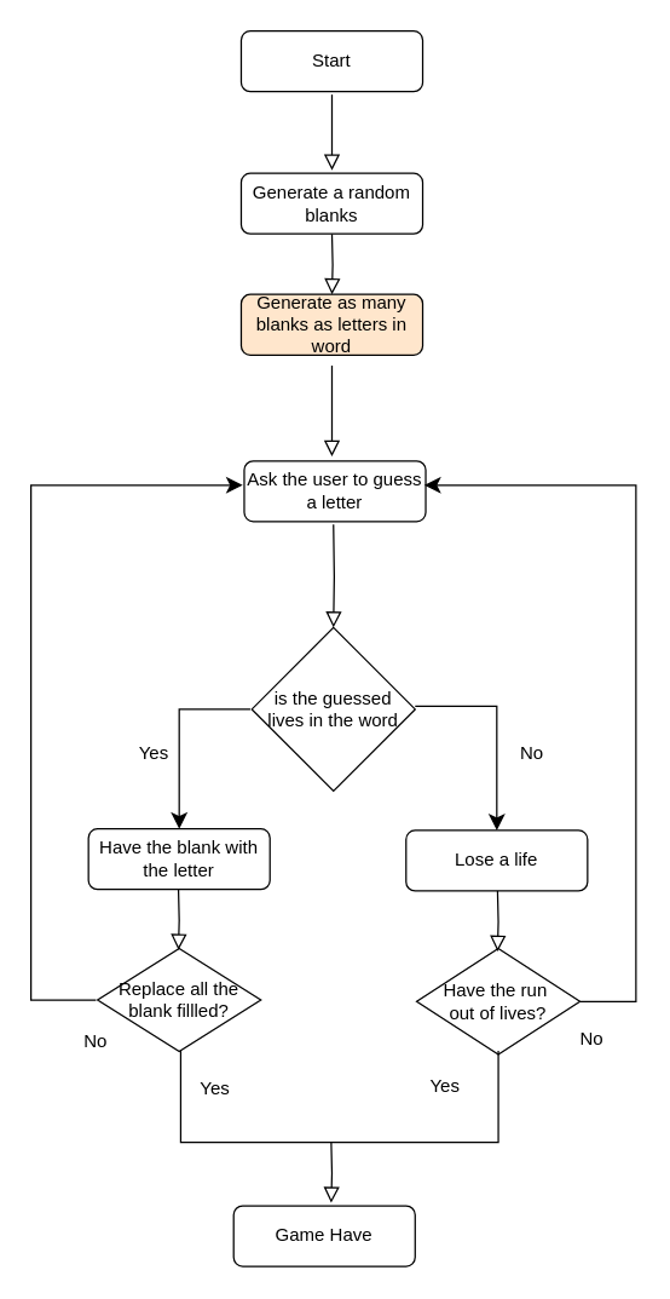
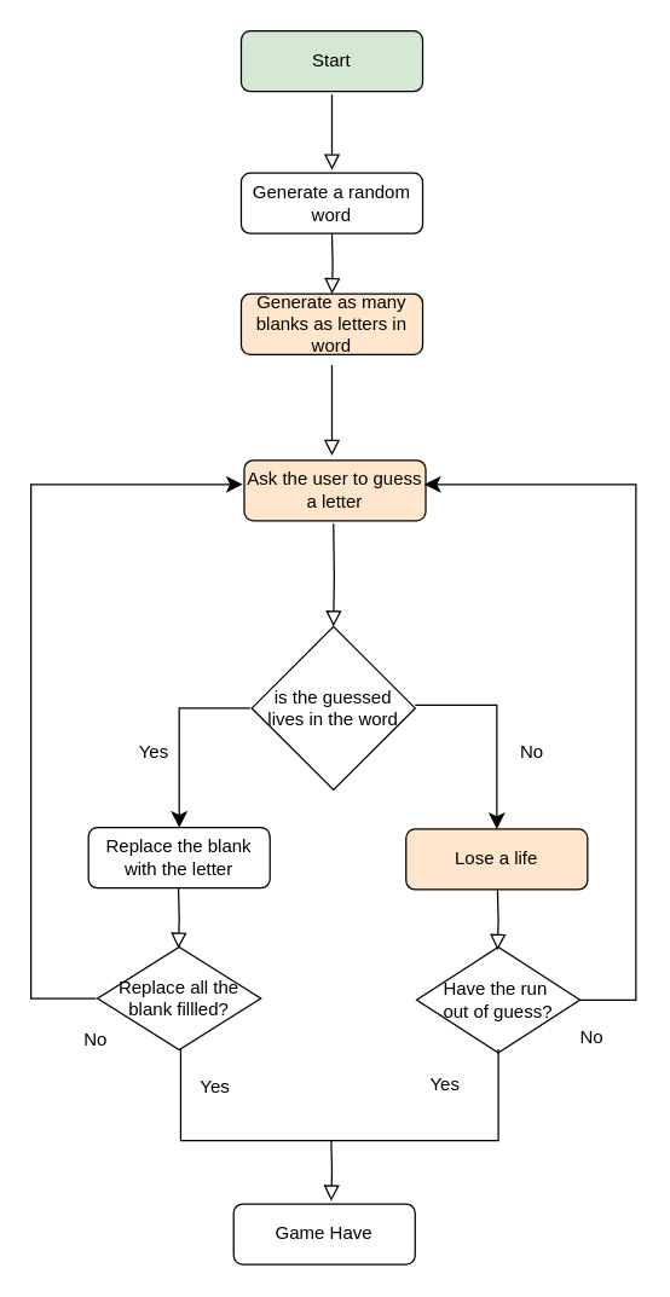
- <mxCell id="3" value="Start" style="rounded=1;whiteSpace=wrap;html=1;fontSize=12;glass=0;strokeWidth=1;shadow=0;" parent="1" vertex="1"><mxGeometry x="159" y="20" width="120" height="40" as="geometry" /></mxCell>
+ <mxCell id="3" value="Start" style="rounded=1;whiteSpace=wrap;html=1;fontSize=12;glass=0;strokeWidth=1;shadow=0;fillColor=#d5e8d4;" parent="1" vertex="1"><mxGeometry x="159" y="20" width="120" height="40" as="geometry" /></mxCell>
- <mxCell id="7" value="Generate a random blanks" style="rounded=1;whiteSpace=wrap;html=1;fontSize=12;glass=0;strokeWidth=1;shadow=0;" vertex="1" parent="1"><mxGeometry x="159" y="114" width="120" height="40" as="geometry" /></mxCell>
+ <mxCell id="7" value="Generate a random word" style="rounded=1;whiteSpace=wrap;html=1;fontSize=12;glass=0;strokeWidth=1;shadow=0;" vertex="1" parent="1"><mxGeometry x="159" y="114" width="120" height="40" as="geometry" /></mxCell>
- <mxCell id="6" value="Ask the user to guess a letter" style="rounded=1;whiteSpace=wrap;html=1;fontSize=12;glass=0;strokeWidth=1;shadow=0;" parent="1" vertex="1"><mxGeometry x="161" y="304" width="120" height="40" as="geometry" /></mxCell>
+ <mxCell id="6" value="Ask the user to guess a letter" style="rounded=1;whiteSpace=wrap;html=1;fontSize=12;glass=0;strokeWidth=1;shadow=0;fillColor=#ffe6cc;" parent="1" vertex="1"><mxGeometry x="161" y="304" width="120" height="40" as="geometry" /></mxCell>
- <mxCell id="14" value="Have the blank with the letter" style="rounded=1;whiteSpace=wrap;html=1;fontSize=12;glass=0;strokeWidth=1;shadow=0;" vertex="1" parent="1"><mxGeometry x="58" y="547" width="120" height="40" as="geometry" /></mxCell>
+ <mxCell id="14" value="Replace the blank with the letter" style="rounded=1;whiteSpace=wrap;html=1;fontSize=12;glass=0;strokeWidth=1;shadow=0;" vertex="1" parent="1"><mxGeometry x="58" y="547" width="120" height="40" as="geometry" /></mxCell>
- <mxCell id="15" value="Lose a life" style="rounded=1;whiteSpace=wrap;html=1;fontSize=12;glass=0;strokeWidth=1;shadow=0;" vertex="1" parent="1"><mxGeometry x="268" y="548" width="120" height="40" as="geometry" /></mxCell>
+ <mxCell id="15" value="Lose a life" style="rounded=1;whiteSpace=wrap;html=1;fontSize=12;glass=0;strokeWidth=1;shadow=0;fillColor=#ffe6cc;" vertex="1" parent="1"><mxGeometry x="268" y="548" width="120" height="40" as="geometry" /></mxCell>
- <mxCell id="19" value="&lt;div&gt;Have the run&amp;nbsp;&lt;/div&gt;&lt;div&gt;out of lives?&lt;/div&gt;" style="rhombus;whiteSpace=wrap;html=1;" vertex="1" parent="1"><mxGeometry x="275" y="626" width="108" height="70" as="geometry" /></mxCell>
+ <mxCell id="19" value="&lt;div&gt;Have the run&amp;nbsp;&lt;/div&gt;&lt;div&gt;out of guess?&lt;/div&gt;" style="rhombus;whiteSpace=wrap;html=1;" vertex="1" parent="1"><mxGeometry x="275" y="626" width="108" height="70" as="geometry" /></mxCell>
